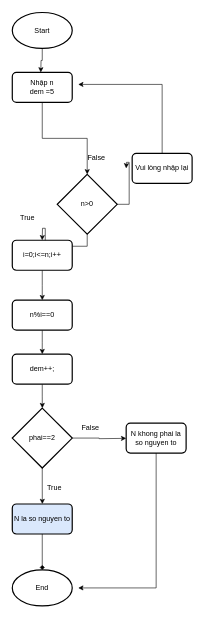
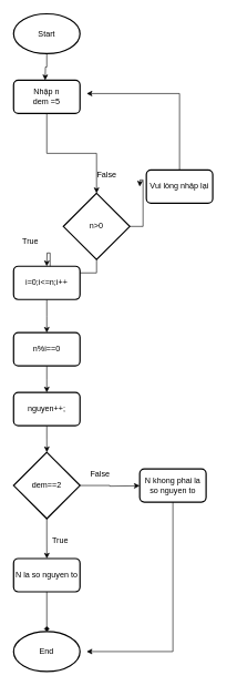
- <mxCell id="19" value="dem++;" style="rounded=1;whiteSpace=wrap;html=1;absoluteArcSize=1;arcSize=14;strokeWidth=2;" vertex="1" parent="1"><mxGeometry x="20" y="590" width="100" height="50" as="geometry" /></mxCell>
+ <mxCell id="19" value="nguyen++;" style="rounded=1;whiteSpace=wrap;html=1;absoluteArcSize=1;arcSize=14;strokeWidth=2;" vertex="1" parent="1"><mxGeometry x="20" y="590" width="100" height="50" as="geometry" /></mxCell>
- <mxCell id="22" value="phai==2" style="strokeWidth=2;html=1;shape=mxgraph.flowchart.decision;whiteSpace=wrap;" vertex="1" parent="1"><mxGeometry x="20.002" y="680" width="100" height="100" as="geometry" /></mxCell>
+ <mxCell id="22" value="dem==2" style="strokeWidth=2;html=1;shape=mxgraph.flowchart.decision;whiteSpace=wrap;" vertex="1" parent="1"><mxGeometry x="20.002" y="680" width="100" height="100" as="geometry" /></mxCell>
- <mxCell id="23" value="N la so nguyen to" style="rounded=1;whiteSpace=wrap;html=1;absoluteArcSize=1;arcSize=14;strokeWidth=2;fillColor=#dae8fc;" vertex="1" parent="1"><mxGeometry x="20" y="840" width="100" height="50" as="geometry" /></mxCell>
+ <mxCell id="23" value="N la so nguyen to" style="rounded=1;whiteSpace=wrap;html=1;absoluteArcSize=1;arcSize=14;strokeWidth=2;" vertex="1" parent="1"><mxGeometry x="20" y="840" width="100" height="50" as="geometry" /></mxCell>
